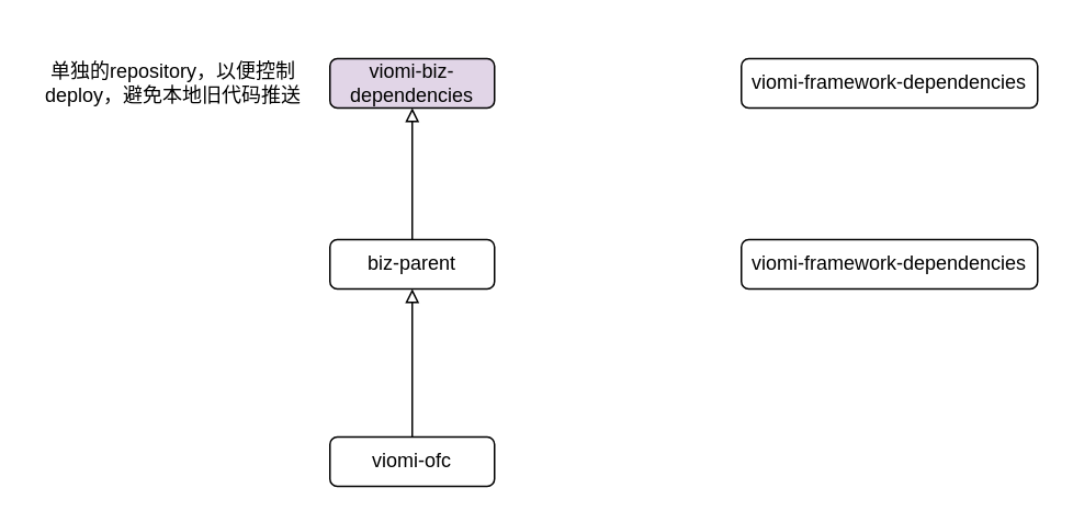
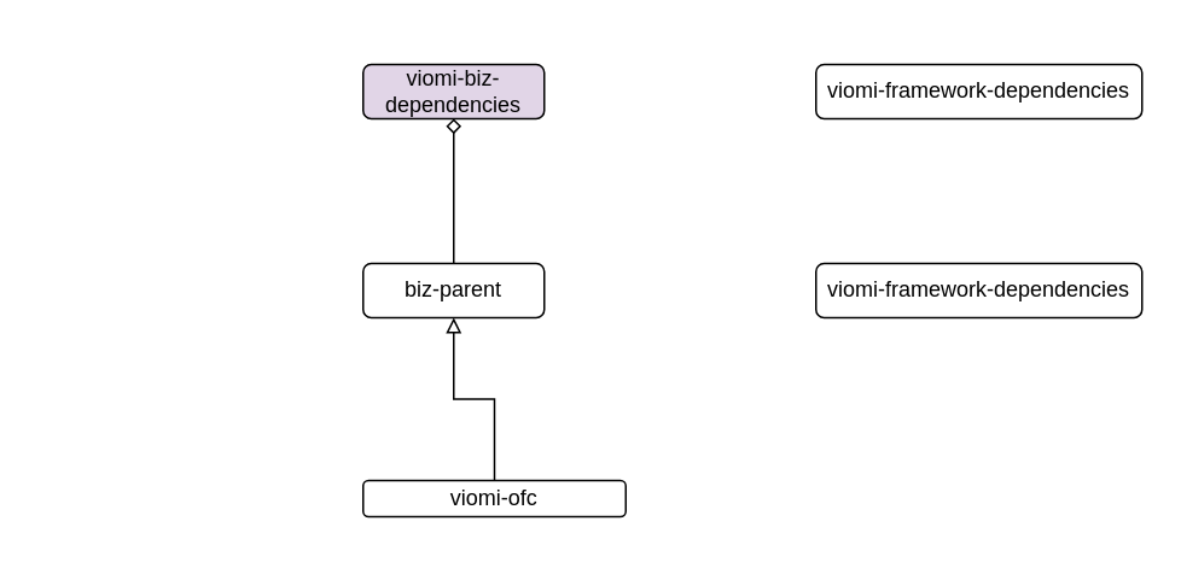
- <mxCell id="9" value="单独的repository，以便控制deploy，避免本地旧代码推送" style="text;html=1;strokeColor=none;fillColor=none;align=center;verticalAlign=middle;whiteSpace=wrap;rounded=0;" vertex="1" parent="1"><mxGeometry x="20" y="20" width="170" height="60" as="geometry" /></mxCell>
- <mxCell id="2" style="edgeStyle=orthogonalEdgeStyle;rounded=0;orthogonalLoop=1;jettySize=auto;html=1;entryX=0.5;entryY=1;entryDx=0;entryDy=0;startArrow=none;startFill=0;endArrow=block;endFill=0;" edge="1" parent="1" source="3" target="6"><mxGeometry relative="1" as="geometry" /></mxCell>
+ <mxCell id="2" style="edgeStyle=orthogonalEdgeStyle;rounded=0;orthogonalLoop=1;jettySize=auto;html=1;entryX=0.5;entryY=1;entryDx=0;entryDy=0;startArrow=none;startFill=0;endArrow=diamond;endFill=0;" edge="1" parent="1" source="3" target="6"><mxGeometry relative="1" as="geometry" /></mxCell>
- <mxCell id="8" value="viomi-ofc" style="rounded=1;whiteSpace=wrap;html=1;" vertex="1" parent="1"><mxGeometry x="200" y="265" width="100" height="30" as="geometry" /></mxCell>
+ <mxCell id="8" value="viomi-ofc" style="rounded=1;whiteSpace=wrap;html=1;" vertex="1" parent="1"><mxGeometry x="200" y="265" width="145" height="20" as="geometry" /></mxCell>
